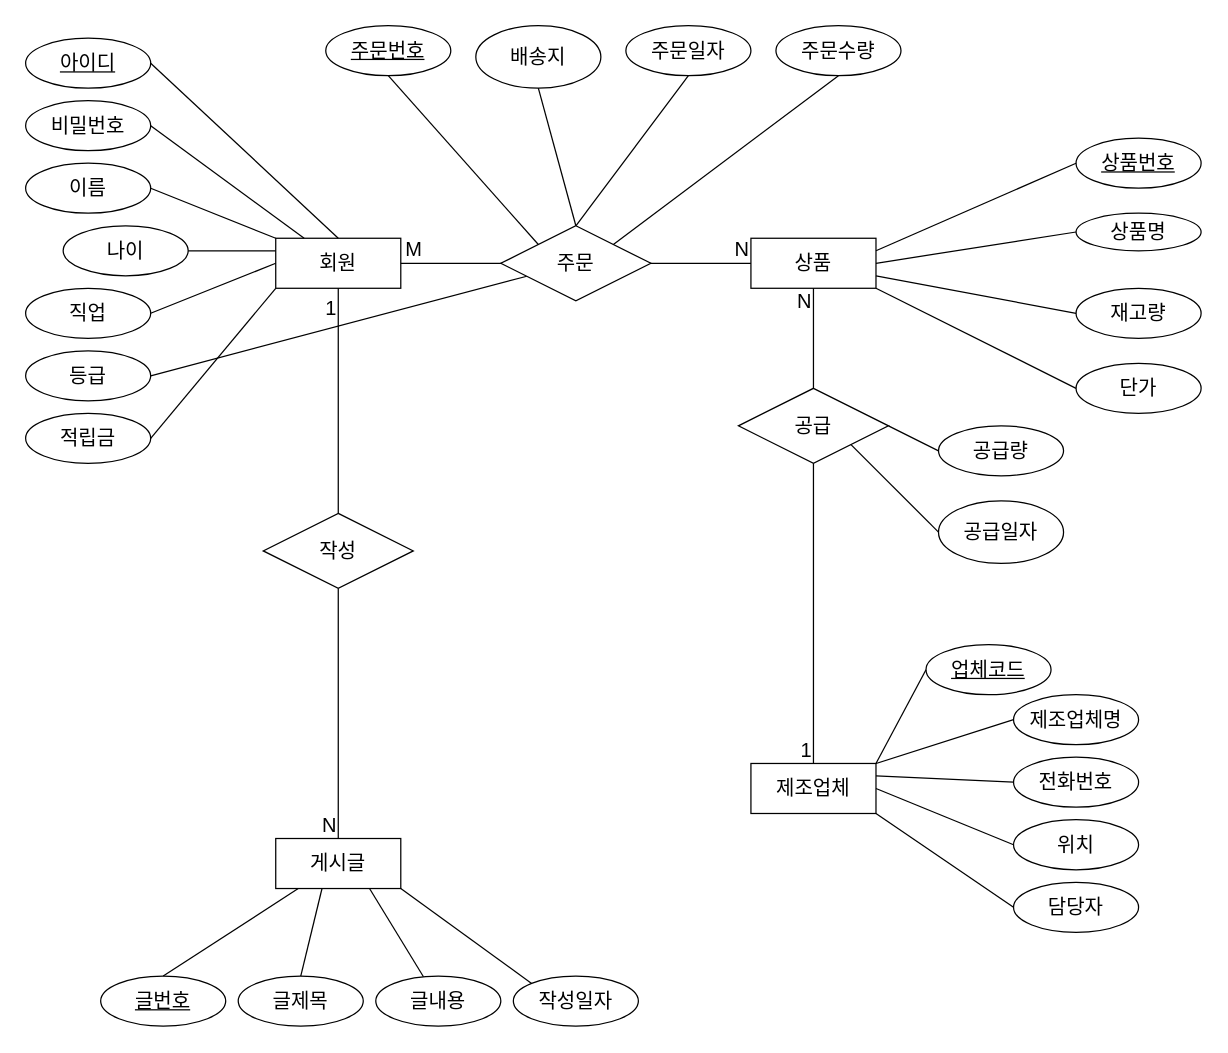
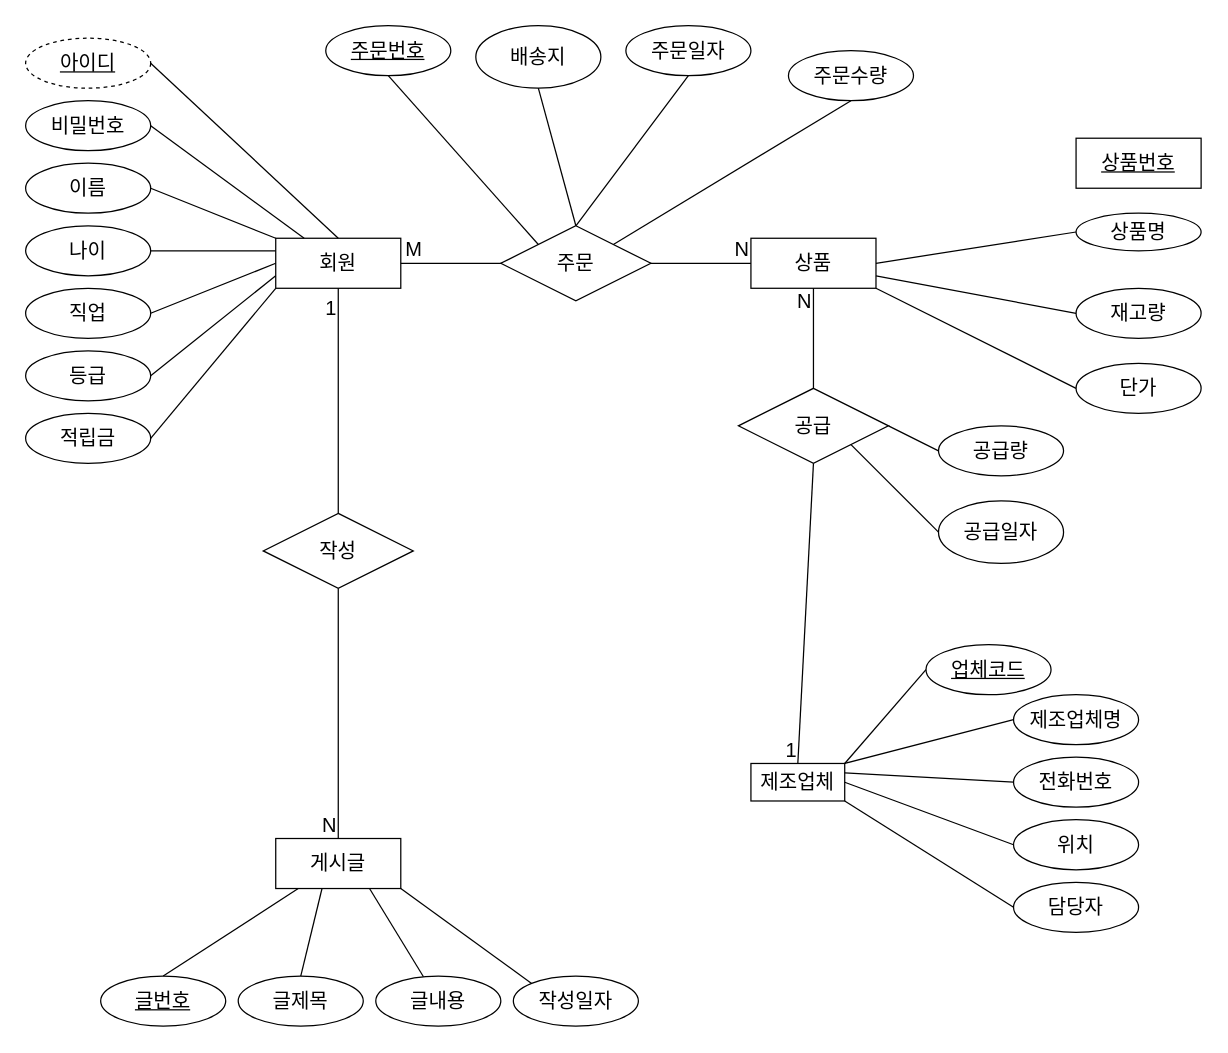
- <mxCell id="62" value="주문수량" style="ellipse;whiteSpace=wrap;html=1;align=center;fontSize=16;" parent="1" vertex="1"><mxGeometry x="620" y="20" width="100" height="40" as="geometry" /></mxCell>
+ <mxCell id="62" value="주문수량" style="ellipse;whiteSpace=wrap;html=1;align=center;fontSize=16;" parent="1" vertex="1"><mxGeometry x="630" y="40" width="100" height="40" as="geometry" /></mxCell>
- <mxCell id="4" value="아이디" style="ellipse;whiteSpace=wrap;html=1;align=center;fontStyle=4;fontSize=16;" parent="1" vertex="1"><mxGeometry x="20" y="30" width="100" height="40" as="geometry" /></mxCell>
+ <mxCell id="4" value="아이디" style="ellipse;whiteSpace=wrap;html=1;align=center;fontStyle=4;fontSize=16;dashed=1;" parent="1" vertex="1"><mxGeometry x="20" y="30" width="100" height="40" as="geometry" /></mxCell>
- <mxCell id="11" value="상품번호" style="ellipse;whiteSpace=wrap;html=1;align=center;fontStyle=4;fontSize=16;" parent="1" vertex="1"><mxGeometry x="860" y="110" width="100" height="40" as="geometry" /></mxCell>
+ <mxCell id="11" value="상품번호" style="whiteSpace=wrap;html=1;align=center;fontStyle=4;fontSize=16;rounded=0;" parent="1" vertex="1"><mxGeometry x="860" y="110" width="100" height="40" as="geometry" /></mxCell>
- <mxCell id="15" value="" style="endArrow=none;html=1;rounded=0;fontSize=12;startSize=8;endSize=8;curved=1;entryX=0;entryY=0.5;entryDx=0;entryDy=0;exitX=1;exitY=0.25;exitDx=0;exitDy=0;" parent="1" source="3" target="11" edge="1"><mxGeometry relative="1" as="geometry"><mxPoint x="680" y="160" as="sourcePoint" /><mxPoint x="840" y="160" as="targetPoint" /></mxGeometry></mxCell>
- <mxCell id="7" value="나이" style="ellipse;whiteSpace=wrap;html=1;align=center;fontSize=16;" parent="1" vertex="1"><mxGeometry x="50" y="180" width="100" height="40" as="geometry" /></mxCell>
+ <mxCell id="7" value="나이" style="ellipse;whiteSpace=wrap;html=1;align=center;fontSize=16;" parent="1" vertex="1"><mxGeometry x="20" y="180" width="100" height="40" as="geometry" /></mxCell>
- <mxCell id="24" value="" style="endArrow=none;html=1;rounded=0;fontSize=12;startSize=8;endSize=8;curved=1;exitX=1;exitY=0.5;exitDx=0;exitDy=0;" parent="1" source="9" target="49" edge="1"><mxGeometry relative="1" as="geometry"><mxPoint x="80" y="340" as="sourcePoint" /><mxPoint x="160" y="280" as="targetPoint" /></mxGeometry></mxCell>
+ <mxCell id="24" value="" style="endArrow=none;html=1;rounded=0;fontSize=12;startSize=8;endSize=8;curved=1;exitX=1;exitY=0.5;exitDx=0;exitDy=0;entryX=0;entryY=0.75;entryDx=0;entryDy=0;" parent="1" source="9" target="2" edge="1"><mxGeometry relative="1" as="geometry"><mxPoint x="80" y="340" as="sourcePoint" /><mxPoint x="160" y="280" as="targetPoint" /></mxGeometry></mxCell>
- <mxCell id="26" value="제조업체" style="whiteSpace=wrap;html=1;align=center;fontSize=16;" parent="1" vertex="1"><mxGeometry x="600" y="610" width="100" height="40" as="geometry" /></mxCell>
+ <mxCell id="26" value="제조업체" style="whiteSpace=wrap;html=1;align=center;fontSize=16;" parent="1" vertex="1"><mxGeometry x="600" y="610" width="75" height="30" as="geometry" /></mxCell>
